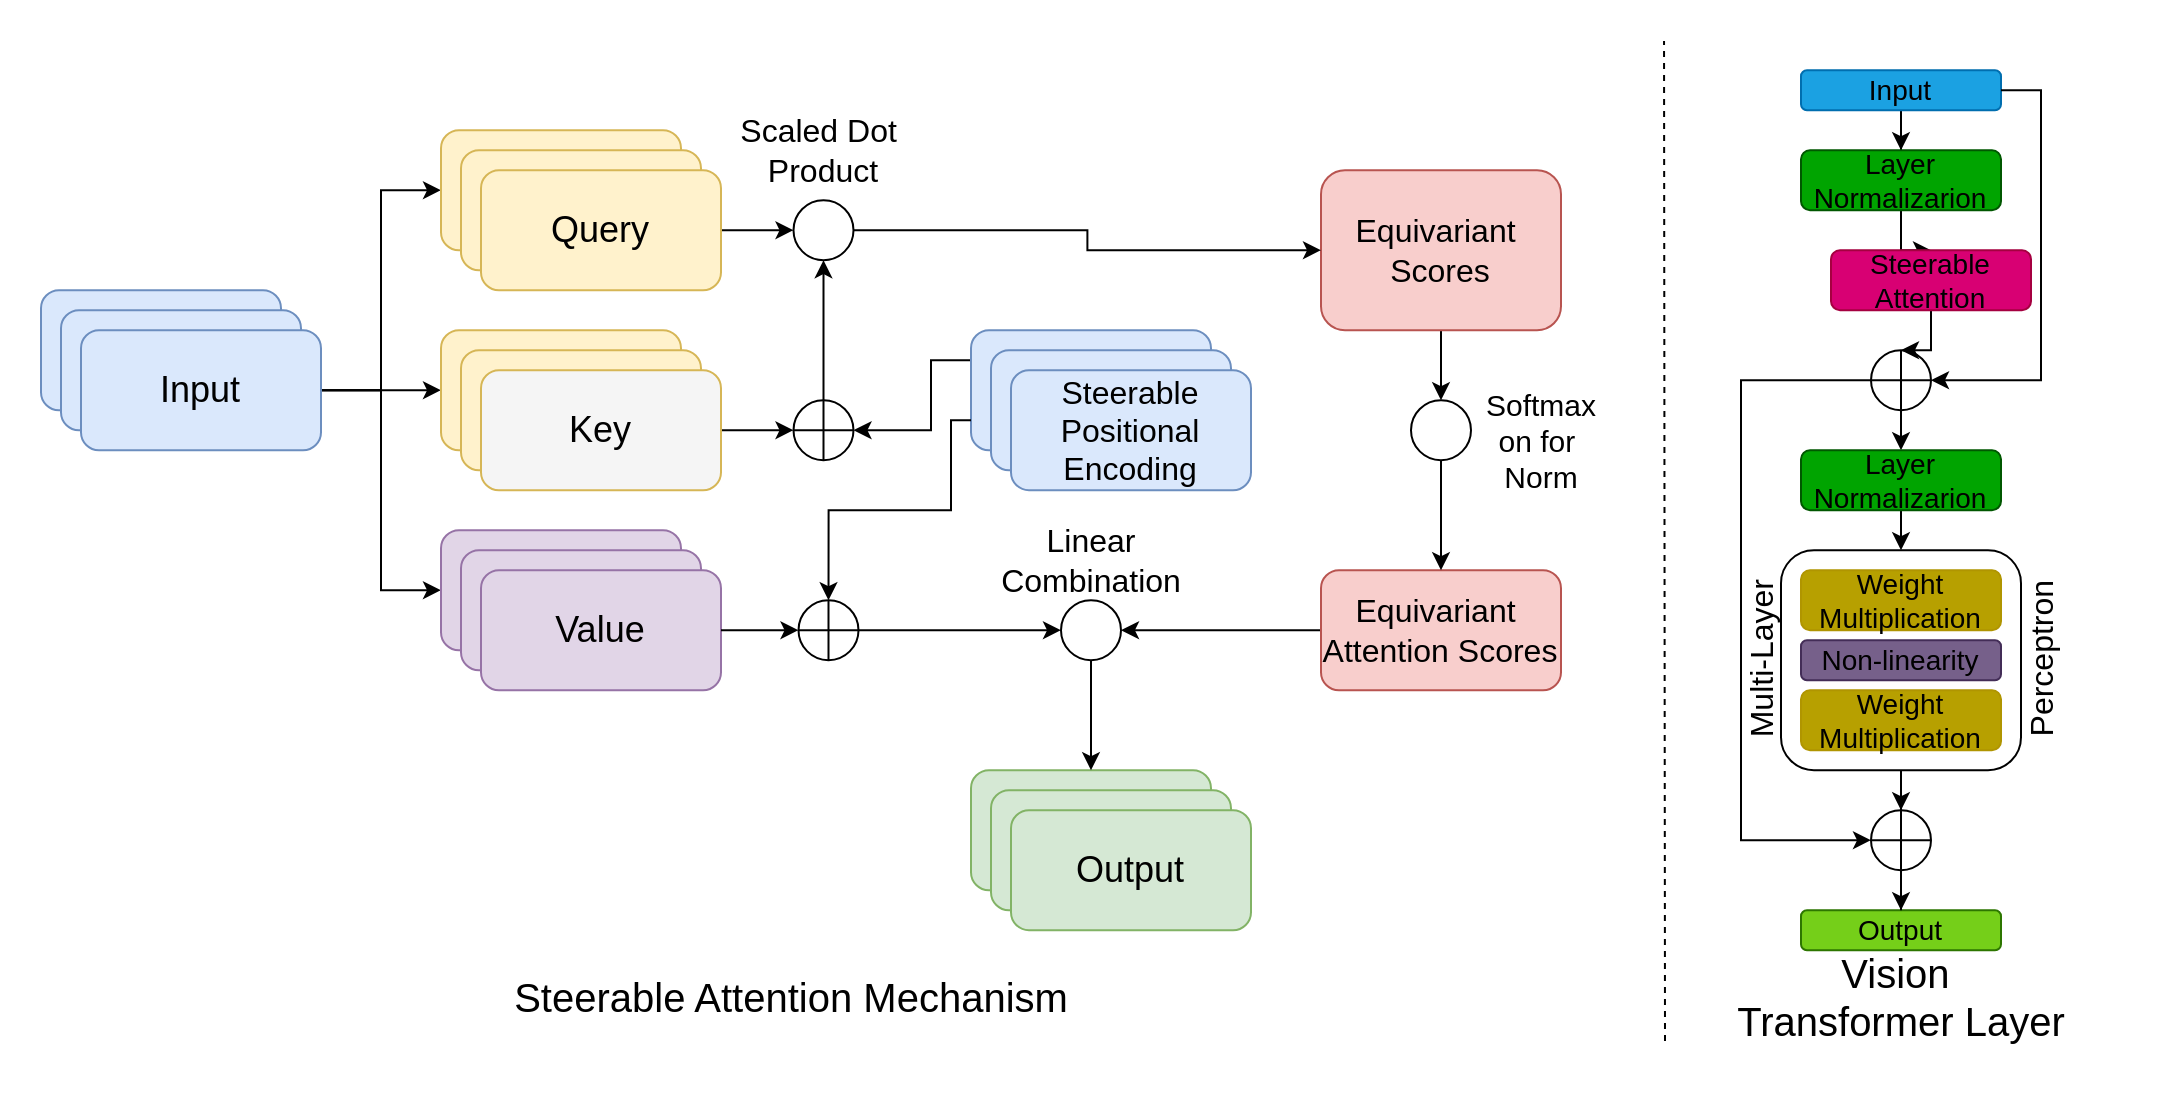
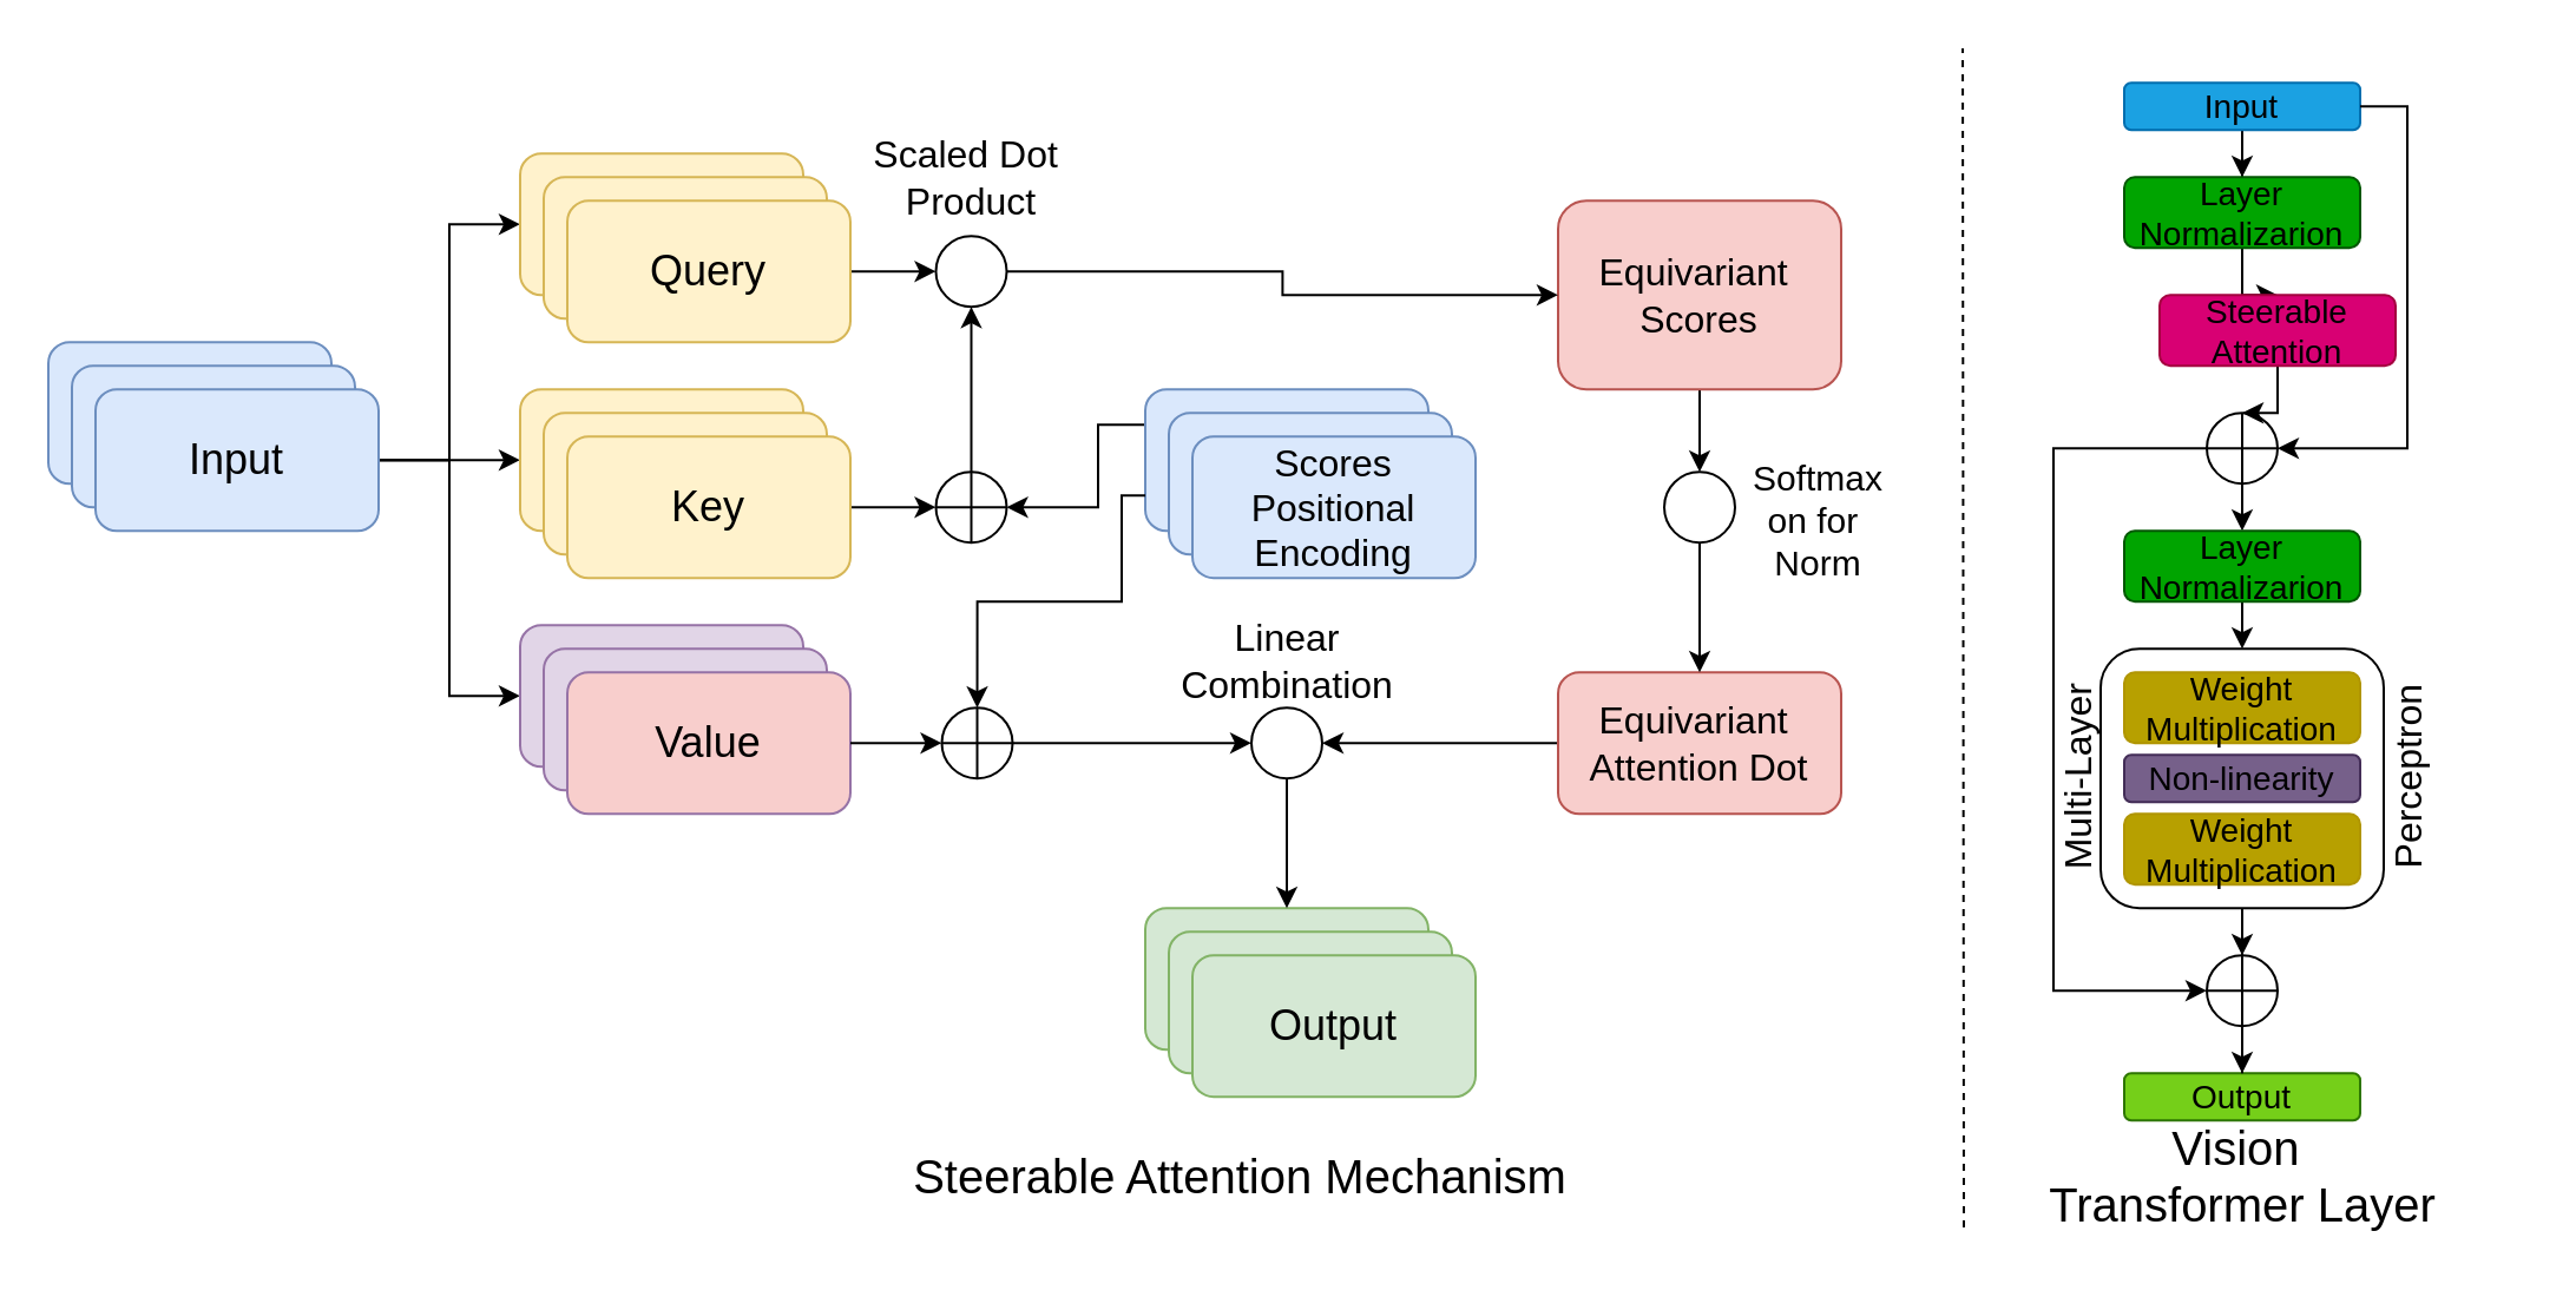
- <mxCell id="17" value="&lt;font style=&quot;font-size: 18px;&quot;&gt;Key&lt;/font&gt;" style="rounded=1;whiteSpace=wrap;html=1;fillColor=#f5f5f5;strokeColor=#d6b656;" parent="1" vertex="1"><mxGeometry x="240" y="184.6" width="120" height="60" as="geometry" /></mxCell>
+ <mxCell id="17" value="&lt;font style=&quot;font-size: 18px;&quot;&gt;Key&lt;/font&gt;" style="rounded=1;whiteSpace=wrap;html=1;fillColor=#fff2cc;strokeColor=#d6b656;" parent="1" vertex="1"><mxGeometry x="240" y="184.6" width="120" height="60" as="geometry" /></mxCell>
- <mxCell id="24" value="&lt;font style=&quot;font-size: 16px;&quot;&gt;Steerable&lt;/font&gt;&lt;div&gt;&lt;div&gt;&lt;font style=&quot;font-size: 16px;&quot;&gt;Positional&lt;/font&gt;&lt;/div&gt;&lt;div&gt;&lt;font style=&quot;font-size: 16px;&quot;&gt;Encoding&lt;/font&gt;&lt;/div&gt;&lt;/div&gt;" style="rounded=1;whiteSpace=wrap;html=1;fillColor=#dae8fc;strokeColor=#6c8ebf;" parent="1" vertex="1"><mxGeometry x="505" y="184.6" width="120" height="60" as="geometry" /></mxCell>
+ <mxCell id="24" value="&lt;font style=&quot;font-size: 16px;&quot;&gt;Scores&lt;/font&gt;&lt;div&gt;&lt;div&gt;&lt;font style=&quot;font-size: 16px;&quot;&gt;Positional&lt;/font&gt;&lt;/div&gt;&lt;div&gt;&lt;font style=&quot;font-size: 16px;&quot;&gt;Encoding&lt;/font&gt;&lt;/div&gt;&lt;/div&gt;" style="rounded=1;whiteSpace=wrap;html=1;fillColor=#dae8fc;strokeColor=#6c8ebf;" parent="1" vertex="1"><mxGeometry x="505" y="184.6" width="120" height="60" as="geometry" /></mxCell>
- <mxCell id="20" value="&lt;font style=&quot;font-size: 18px;&quot;&gt;Value&lt;/font&gt;" style="rounded=1;whiteSpace=wrap;html=1;fillColor=#e1d5e7;strokeColor=#9673a6;" parent="1" vertex="1"><mxGeometry x="240" y="284.6" width="120" height="60" as="geometry" /></mxCell>
+ <mxCell id="20" value="&lt;font style=&quot;font-size: 18px;&quot;&gt;Value&lt;/font&gt;" style="rounded=1;whiteSpace=wrap;html=1;fillColor=#f8cecc;strokeColor=#9673a6;" parent="1" vertex="1"><mxGeometry x="240" y="284.6" width="120" height="60" as="geometry" /></mxCell>
- <mxCell id="28" value="&lt;font style=&quot;font-size: 16px;&quot;&gt;Equivariant&amp;nbsp;&lt;/font&gt;&lt;div&gt;&lt;font style=&quot;font-size: 16px;&quot;&gt;Attention Scores&lt;/font&gt;&lt;/div&gt;" style="rounded=1;whiteSpace=wrap;html=1;fillColor=#f8cecc;strokeColor=#b85450;" parent="1" vertex="1"><mxGeometry x="660" y="284.6" width="120" height="60" as="geometry" /></mxCell>
+ <mxCell id="28" value="&lt;font style=&quot;font-size: 16px;&quot;&gt;Equivariant&amp;nbsp;&lt;/font&gt;&lt;div&gt;&lt;font style=&quot;font-size: 16px;&quot;&gt;Attention Dot&lt;/font&gt;&lt;/div&gt;" style="rounded=1;whiteSpace=wrap;html=1;fillColor=#f8cecc;strokeColor=#b85450;" parent="1" vertex="1"><mxGeometry x="660" y="284.6" width="120" height="60" as="geometry" /></mxCell>
- <mxCell id="67" value="&lt;font style=&quot;font-size: 20px;&quot;&gt;Steerable Attention Mechanism&lt;/font&gt;" style="text;html=1;align=center;verticalAlign=middle;resizable=0;points=[];autosize=1;strokeColor=none;fillColor=none;" parent="1" vertex="1"><mxGeometry x="245" y="477.6" width="300" height="40" as="geometry" /></mxCell>
+ <mxCell id="67" value="&lt;font style=&quot;font-size: 20px;&quot;&gt;Steerable Attention Mechanism&lt;/font&gt;" style="text;html=1;align=center;verticalAlign=middle;resizable=0;points=[];autosize=1;strokeColor=none;fillColor=none;" parent="1" vertex="1"><mxGeometry x="375" y="477.6" width="300" height="40" as="geometry" /></mxCell>
